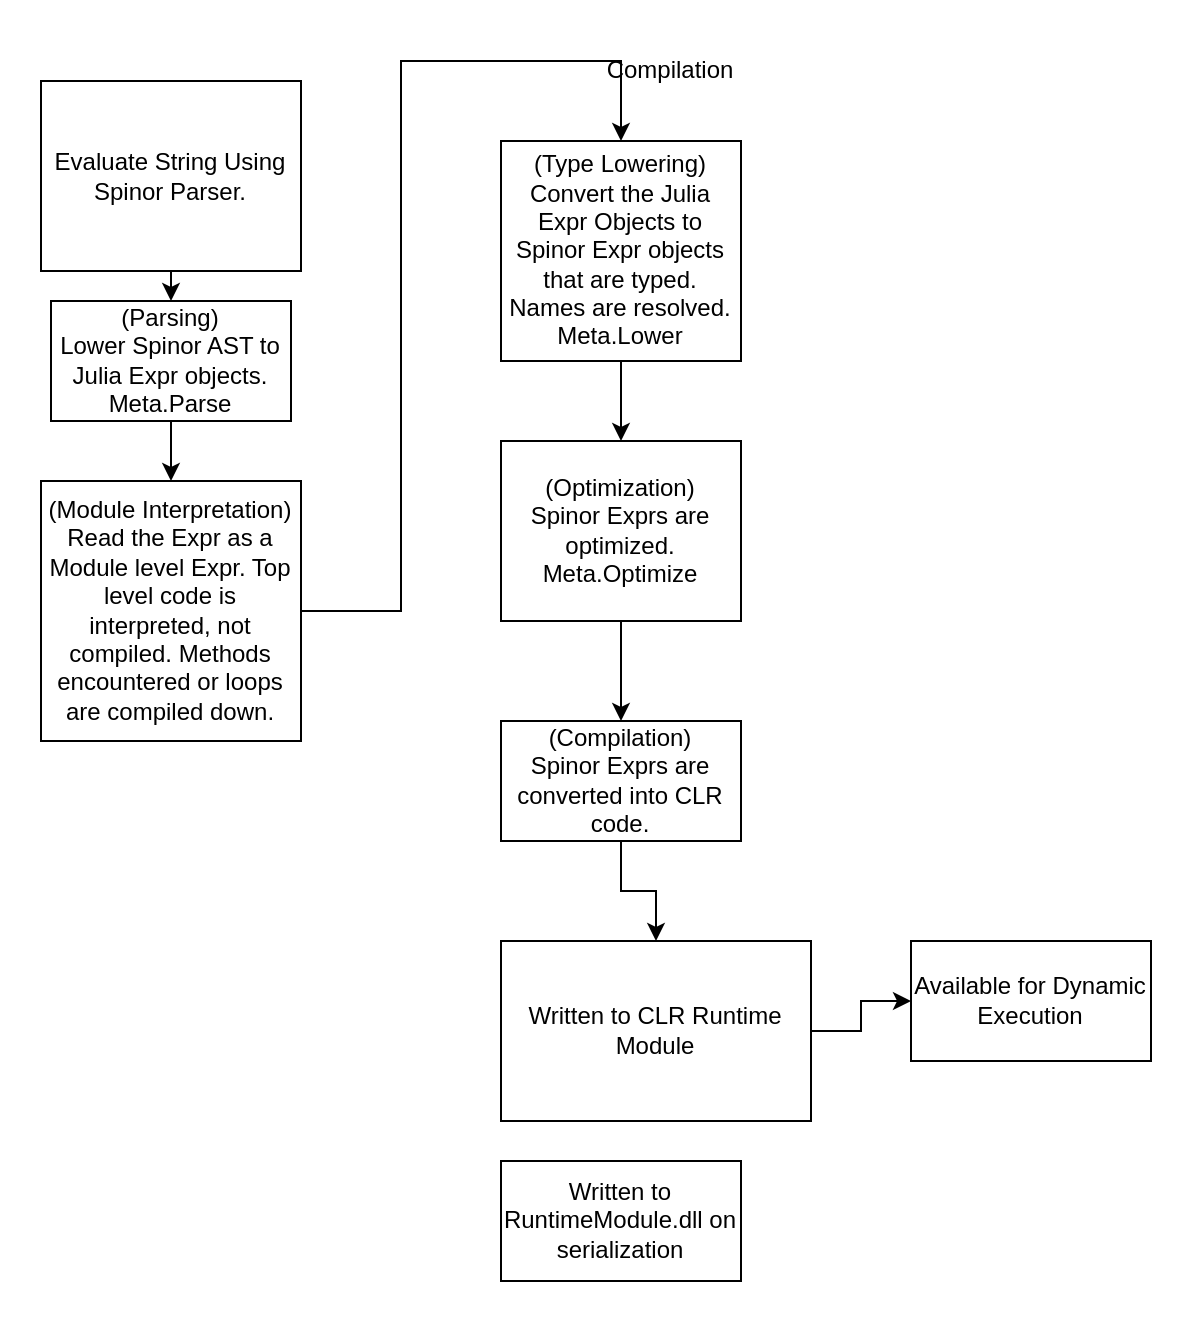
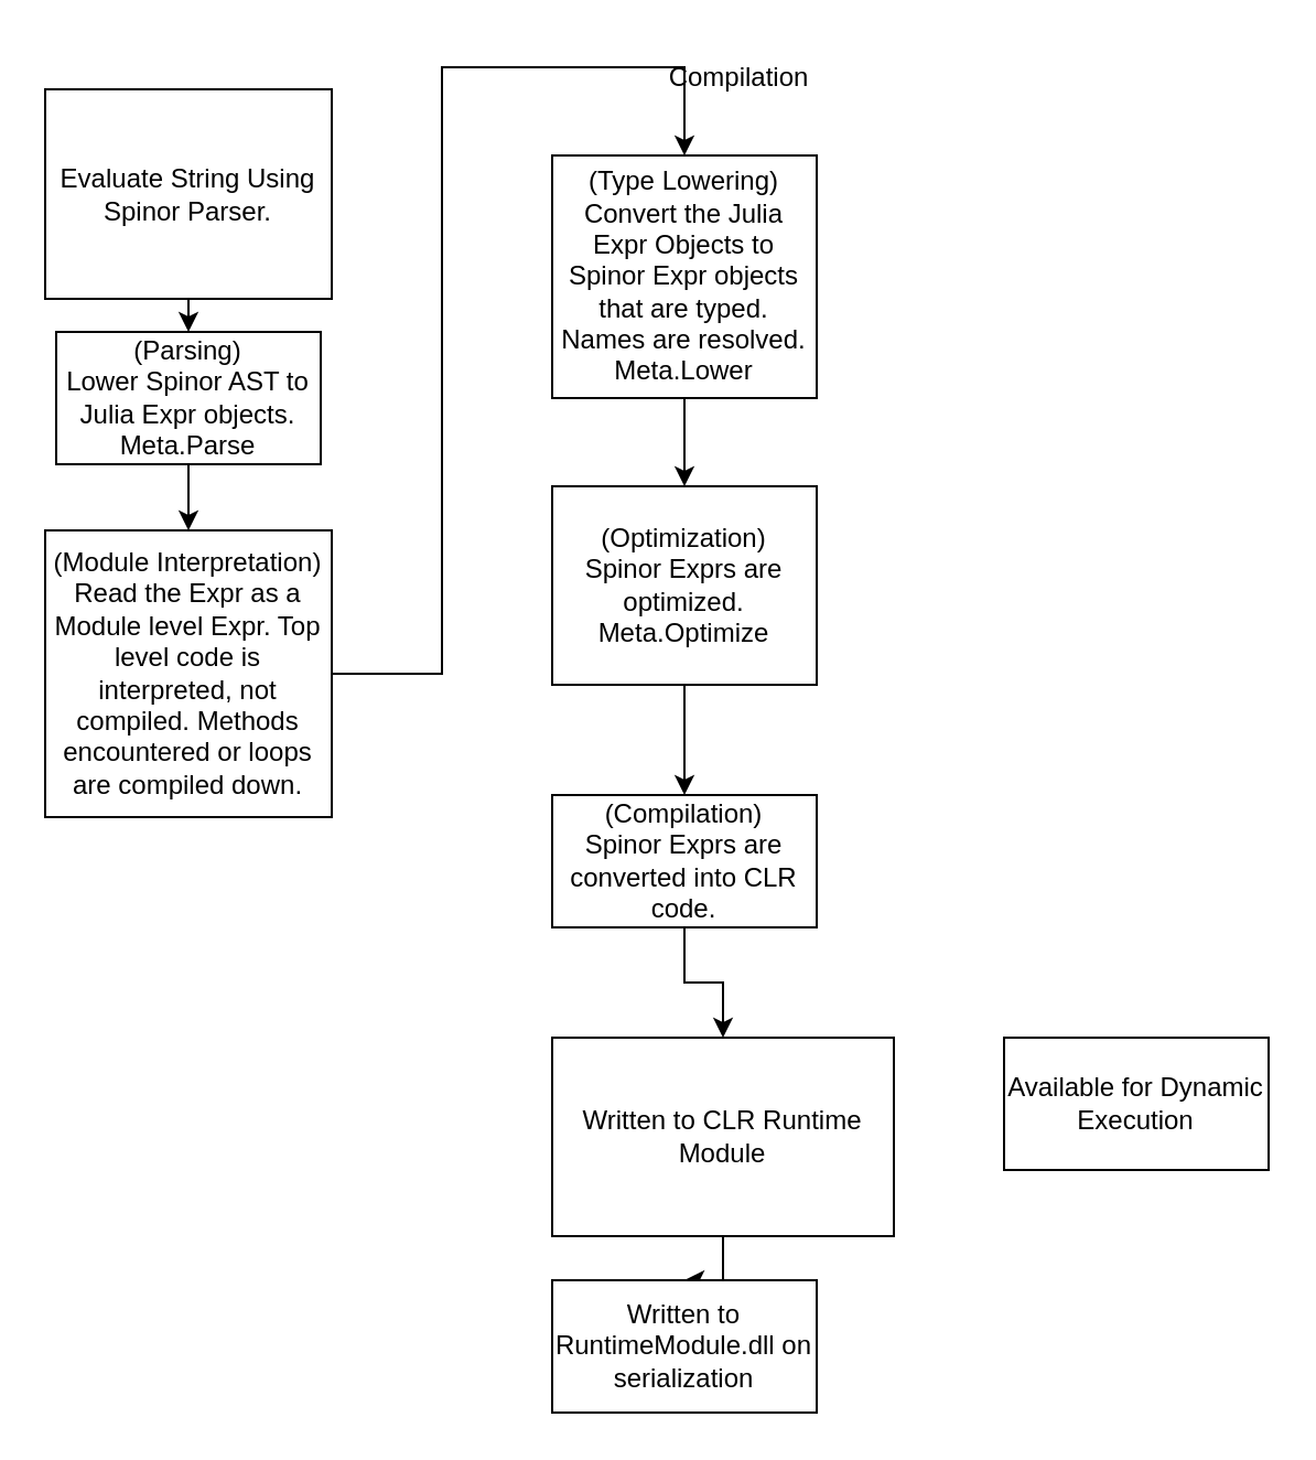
- <mxCell id="17" style="edgeStyle=orthogonalEdgeStyle;rounded=0;orthogonalLoop=1;jettySize=auto;html=1;" edge="1" parent="1" source="18" target="20"><mxGeometry relative="1" as="geometry" /></mxCell>
+ <mxCell id="16" style="edgeStyle=orthogonalEdgeStyle;rounded=0;orthogonalLoop=1;jettySize=auto;html=1;entryX=0.5;entryY=0;entryDx=0;entryDy=0;" edge="1" parent="1" source="18" target="19"><mxGeometry relative="1" as="geometry" /></mxCell>
